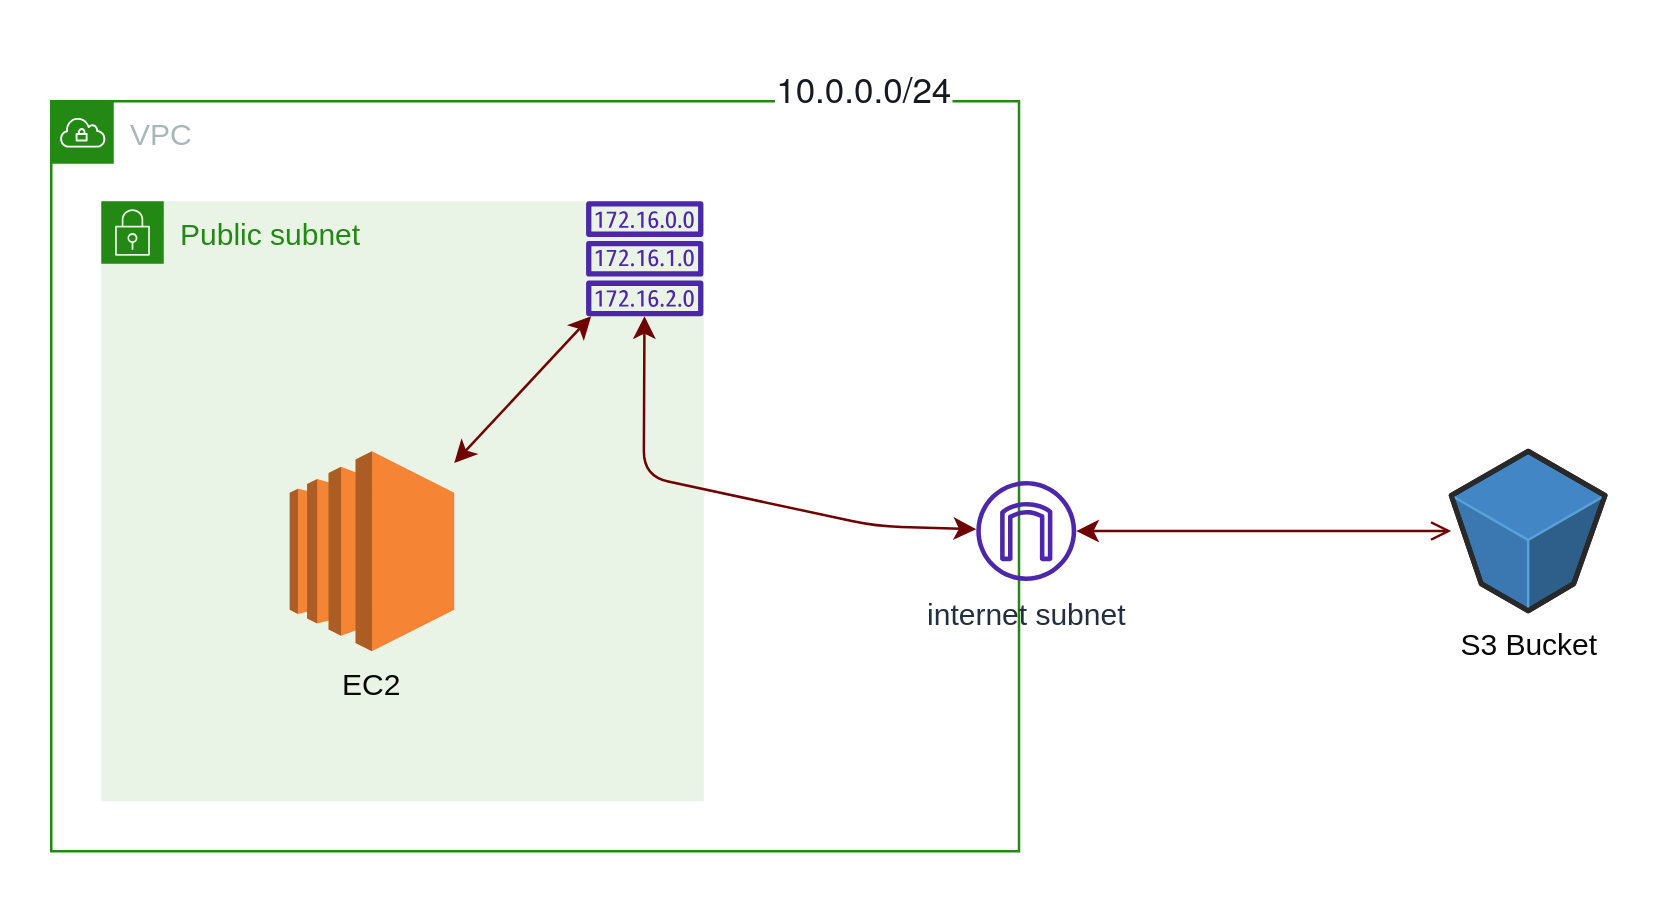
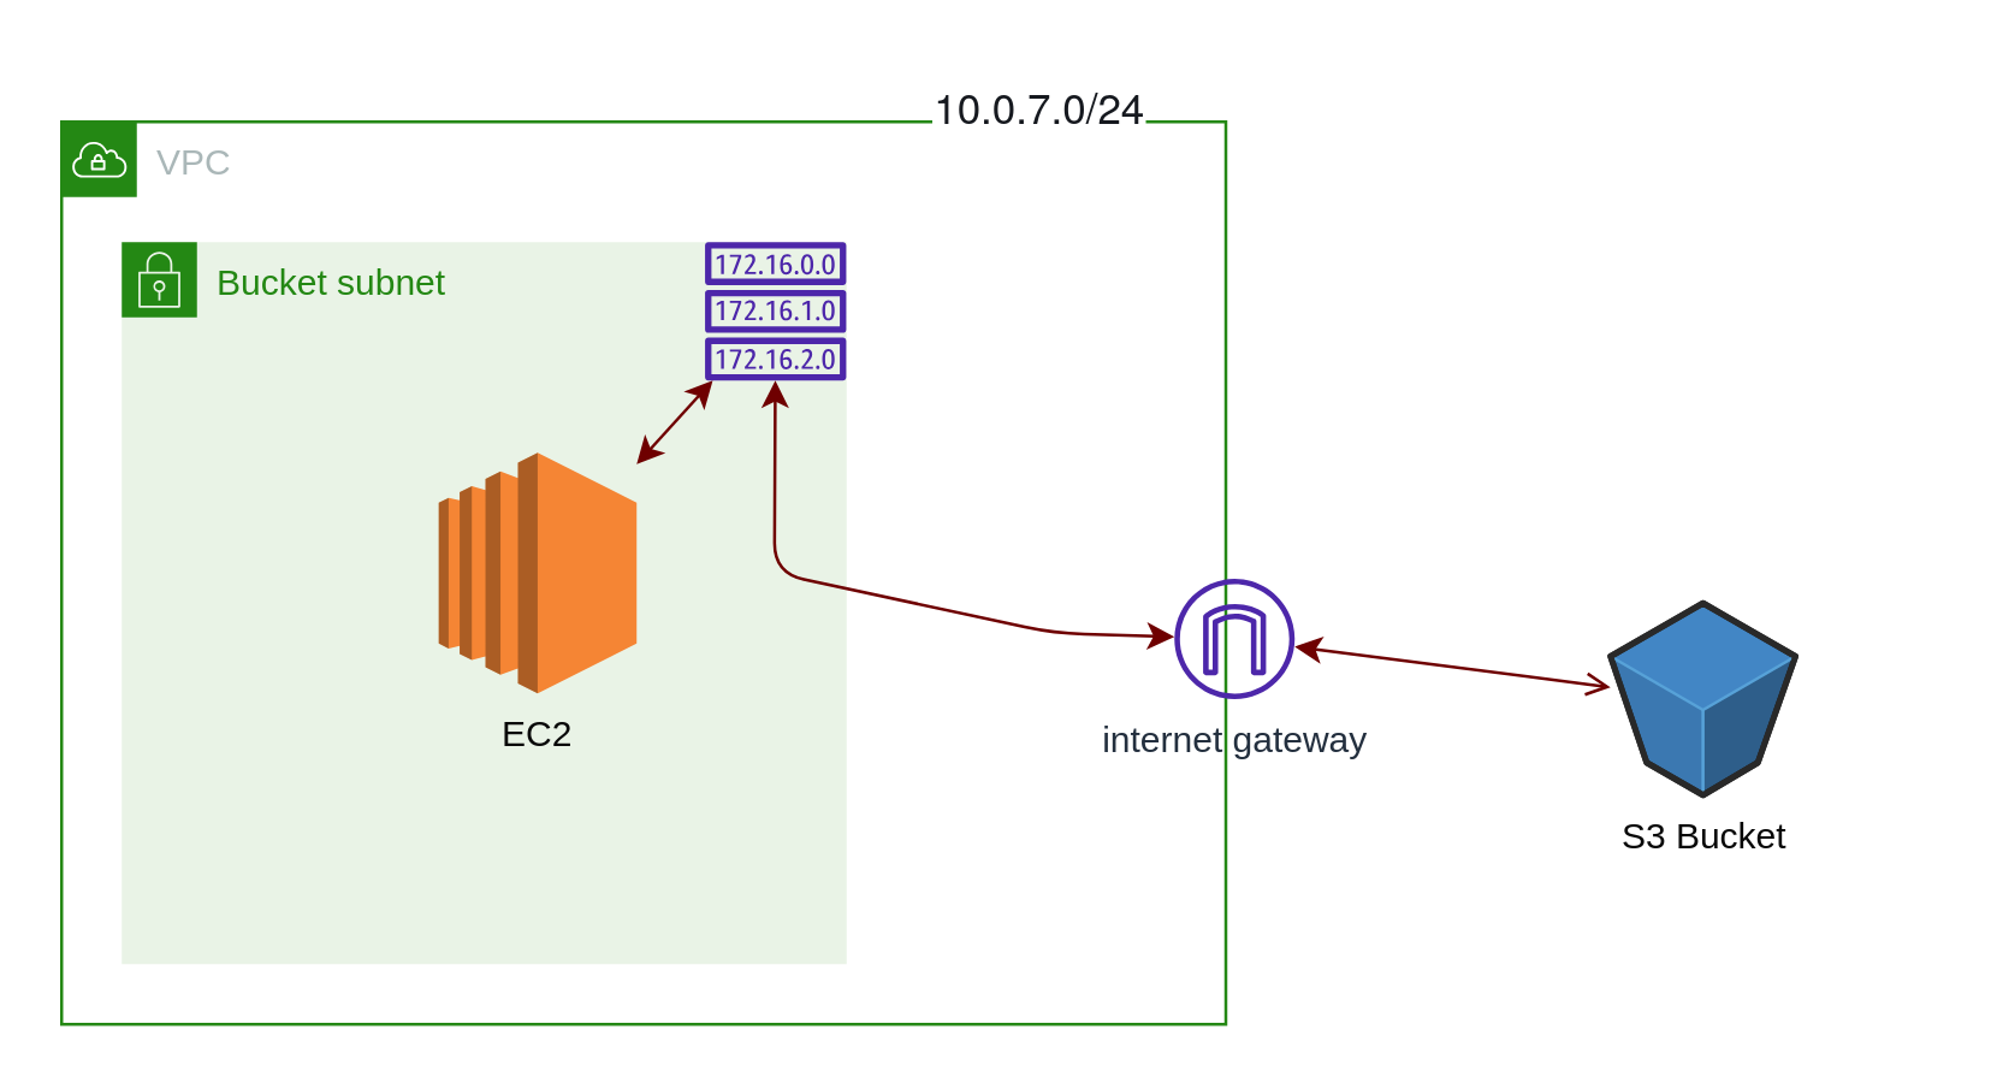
- <mxCell id="7" value="&lt;span style=&quot;color: rgb(22, 25, 31); font-family: &amp;quot;Amazon Ember&amp;quot;, &amp;quot;Helvetica Neue&amp;quot;, Roboto, Arial, sans-serif; font-size: 14px; font-style: normal; font-variant-ligatures: normal; font-variant-caps: normal; font-weight: 400; letter-spacing: normal; orphans: 2; text-align: left; text-indent: 0px; text-transform: none; widows: 2; word-spacing: 0px; -webkit-text-stroke-width: 0px; background-color: rgb(255, 255, 255); text-decoration-thickness: initial; text-decoration-style: initial; text-decoration-color: initial; float: none; display: inline !important;&quot;&gt;10.0.0.0/24&lt;/span&gt;" style="text;html=1;align=center;verticalAlign=middle;resizable=0;points=[];autosize=1;strokeColor=none;fillColor=none;fontColor=#0d0c0c;" parent="1" vertex="1"><mxGeometry x="300" y="20" width="90" height="30" as="geometry" /></mxCell>
+ <mxCell id="7" value="&lt;span style=&quot;color: rgb(22, 25, 31); font-family: &amp;quot;Amazon Ember&amp;quot;, &amp;quot;Helvetica Neue&amp;quot;, Roboto, Arial, sans-serif; font-size: 14px; font-style: normal; font-variant-ligatures: normal; font-variant-caps: normal; font-weight: 400; letter-spacing: normal; orphans: 2; text-align: left; text-indent: 0px; text-transform: none; widows: 2; word-spacing: 0px; -webkit-text-stroke-width: 0px; background-color: rgb(255, 255, 255); text-decoration-thickness: initial; text-decoration-style: initial; text-decoration-color: initial; float: none; display: inline !important;&quot;&gt;10.0.7.0/24&lt;/span&gt;" style="text;html=1;align=center;verticalAlign=middle;resizable=0;points=[];autosize=1;strokeColor=none;fillColor=none;fontColor=#0d0c0c;" parent="1" vertex="1"><mxGeometry x="300" y="20" width="90" height="30" as="geometry" /></mxCell>
- <mxCell id="3" value="Public subnet" style="points=[[0,0],[0.25,0],[0.5,0],[0.75,0],[1,0],[1,0.25],[1,0.5],[1,0.75],[1,1],[0.75,1],[0.5,1],[0.25,1],[0,1],[0,0.75],[0,0.5],[0,0.25]];outlineConnect=0;gradientColor=none;html=1;whiteSpace=wrap;fontSize=12;fontStyle=0;container=1;pointerEvents=0;collapsible=0;recursiveResize=0;shape=mxgraph.aws4.group;grIcon=mxgraph.aws4.group_security_group;grStroke=0;strokeColor=#248814;fillColor=#E9F3E6;verticalAlign=top;align=left;spacingLeft=30;fontColor=#248814;dashed=0;" parent="2" vertex="1"><mxGeometry x="20" y="40" width="241.0" height="240" as="geometry" /></mxCell>
+ <mxCell id="3" value="Bucket subnet" style="points=[[0,0],[0.25,0],[0.5,0],[0.75,0],[1,0],[1,0.25],[1,0.5],[1,0.75],[1,1],[0.75,1],[0.5,1],[0.25,1],[0,1],[0,0.75],[0,0.5],[0,0.25]];outlineConnect=0;gradientColor=none;html=1;whiteSpace=wrap;fontSize=12;fontStyle=0;container=1;pointerEvents=0;collapsible=0;recursiveResize=0;shape=mxgraph.aws4.group;grIcon=mxgraph.aws4.group_security_group;grStroke=0;strokeColor=#248814;fillColor=#E9F3E6;verticalAlign=top;align=left;spacingLeft=30;fontColor=#248814;dashed=0;" parent="2" vertex="1"><mxGeometry x="20" y="40" width="241.0" height="240" as="geometry" /></mxCell>
- <mxCell id="8" value="S3 Bucket" style="verticalLabelPosition=bottom;html=1;verticalAlign=top;strokeWidth=1;align=center;outlineConnect=0;dashed=0;outlineConnect=0;shape=mxgraph.aws3d.s3Bucket;fillColor=#4286c5;strokeColor=#57A2D8;aspect=fixed;fontColor=#080808;" vertex="1" parent="1"><mxGeometry x="580" y="180" width="61.5" height="63.8" as="geometry" /></mxCell>
+ <mxCell id="8" value="S3 Bucket" style="verticalLabelPosition=bottom;html=1;verticalAlign=top;strokeWidth=1;align=center;outlineConnect=0;dashed=0;outlineConnect=0;shape=mxgraph.aws3d.s3Bucket;fillColor=#4286c5;strokeColor=#57A2D8;aspect=fixed;fontColor=#080808;" vertex="1" parent="1"><mxGeometry x="535" y="200" width="61.5" height="63.8" as="geometry" /></mxCell>
- <mxCell id="5" value="&lt;font color=&quot;#080808&quot;&gt;EC2&lt;br&gt;&lt;/font&gt;" style="outlineConnect=0;dashed=0;verticalLabelPosition=bottom;verticalAlign=top;align=center;html=1;shape=mxgraph.aws3.ec2;fillColor=#F58534;gradientColor=none;" parent="3" vertex="1"><mxGeometry x="75.38" y="100" width="65.81" height="80" as="geometry" /></mxCell>
+ <mxCell id="5" value="&lt;font color=&quot;#080808&quot;&gt;EC2&lt;br&gt;&lt;/font&gt;" style="outlineConnect=0;dashed=0;verticalLabelPosition=bottom;verticalAlign=top;align=center;html=1;shape=mxgraph.aws3.ec2;fillColor=#F58534;gradientColor=none;" parent="3" vertex="1"><mxGeometry x="105.38" y="70" width="65.81" height="80" as="geometry" /></mxCell>
- <mxCell id="11" value="internet subnet" style="sketch=0;outlineConnect=0;fontColor=#232F3E;gradientColor=none;fillColor=#4D27AA;strokeColor=none;dashed=0;verticalLabelPosition=bottom;verticalAlign=top;align=center;html=1;fontSize=12;fontStyle=0;aspect=fixed;pointerEvents=1;shape=mxgraph.aws4.internet_gateway;" vertex="1" parent="1"><mxGeometry x="390" y="191.9" width="40" height="40" as="geometry" /></mxCell>
+ <mxCell id="11" value="internet gateway" style="sketch=0;outlineConnect=0;fontColor=#232F3E;gradientColor=none;fillColor=#4D27AA;strokeColor=none;dashed=0;verticalLabelPosition=bottom;verticalAlign=top;align=center;html=1;fontSize=12;fontStyle=0;aspect=fixed;pointerEvents=1;shape=mxgraph.aws4.internet_gateway;" vertex="1" parent="1"><mxGeometry x="390" y="191.9" width="40" height="40" as="geometry" /></mxCell>
